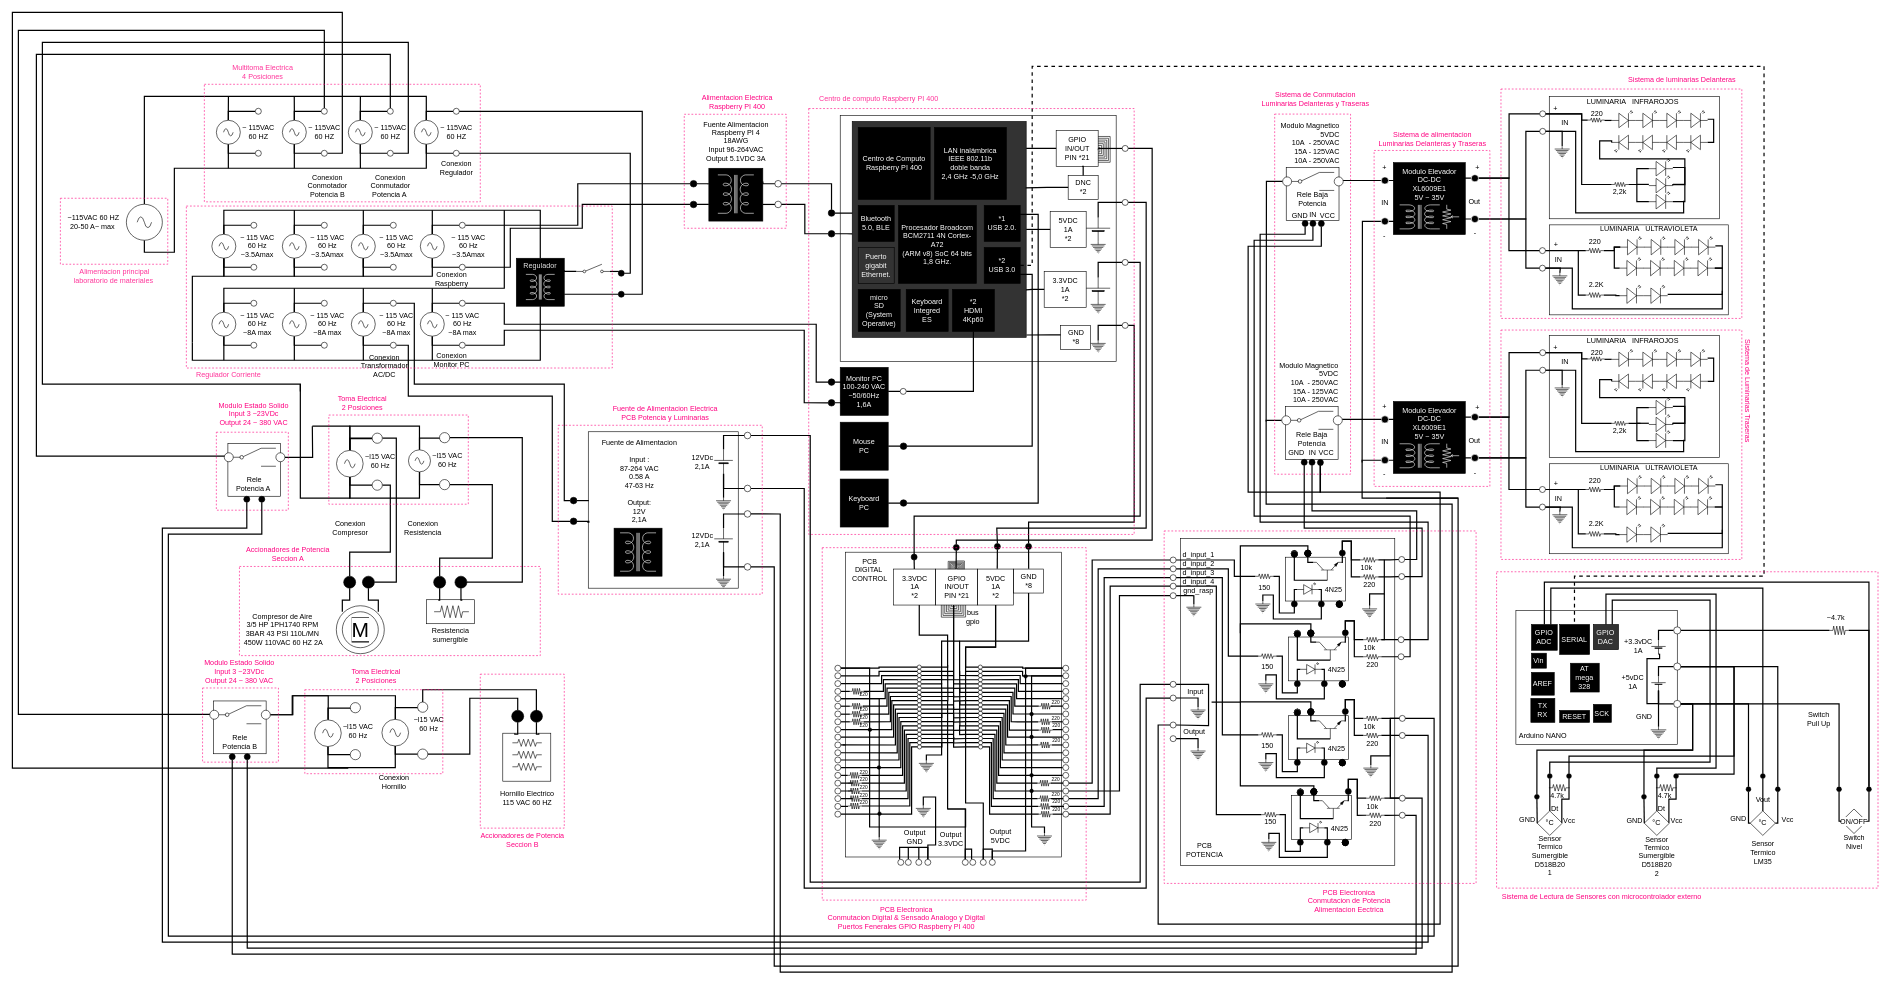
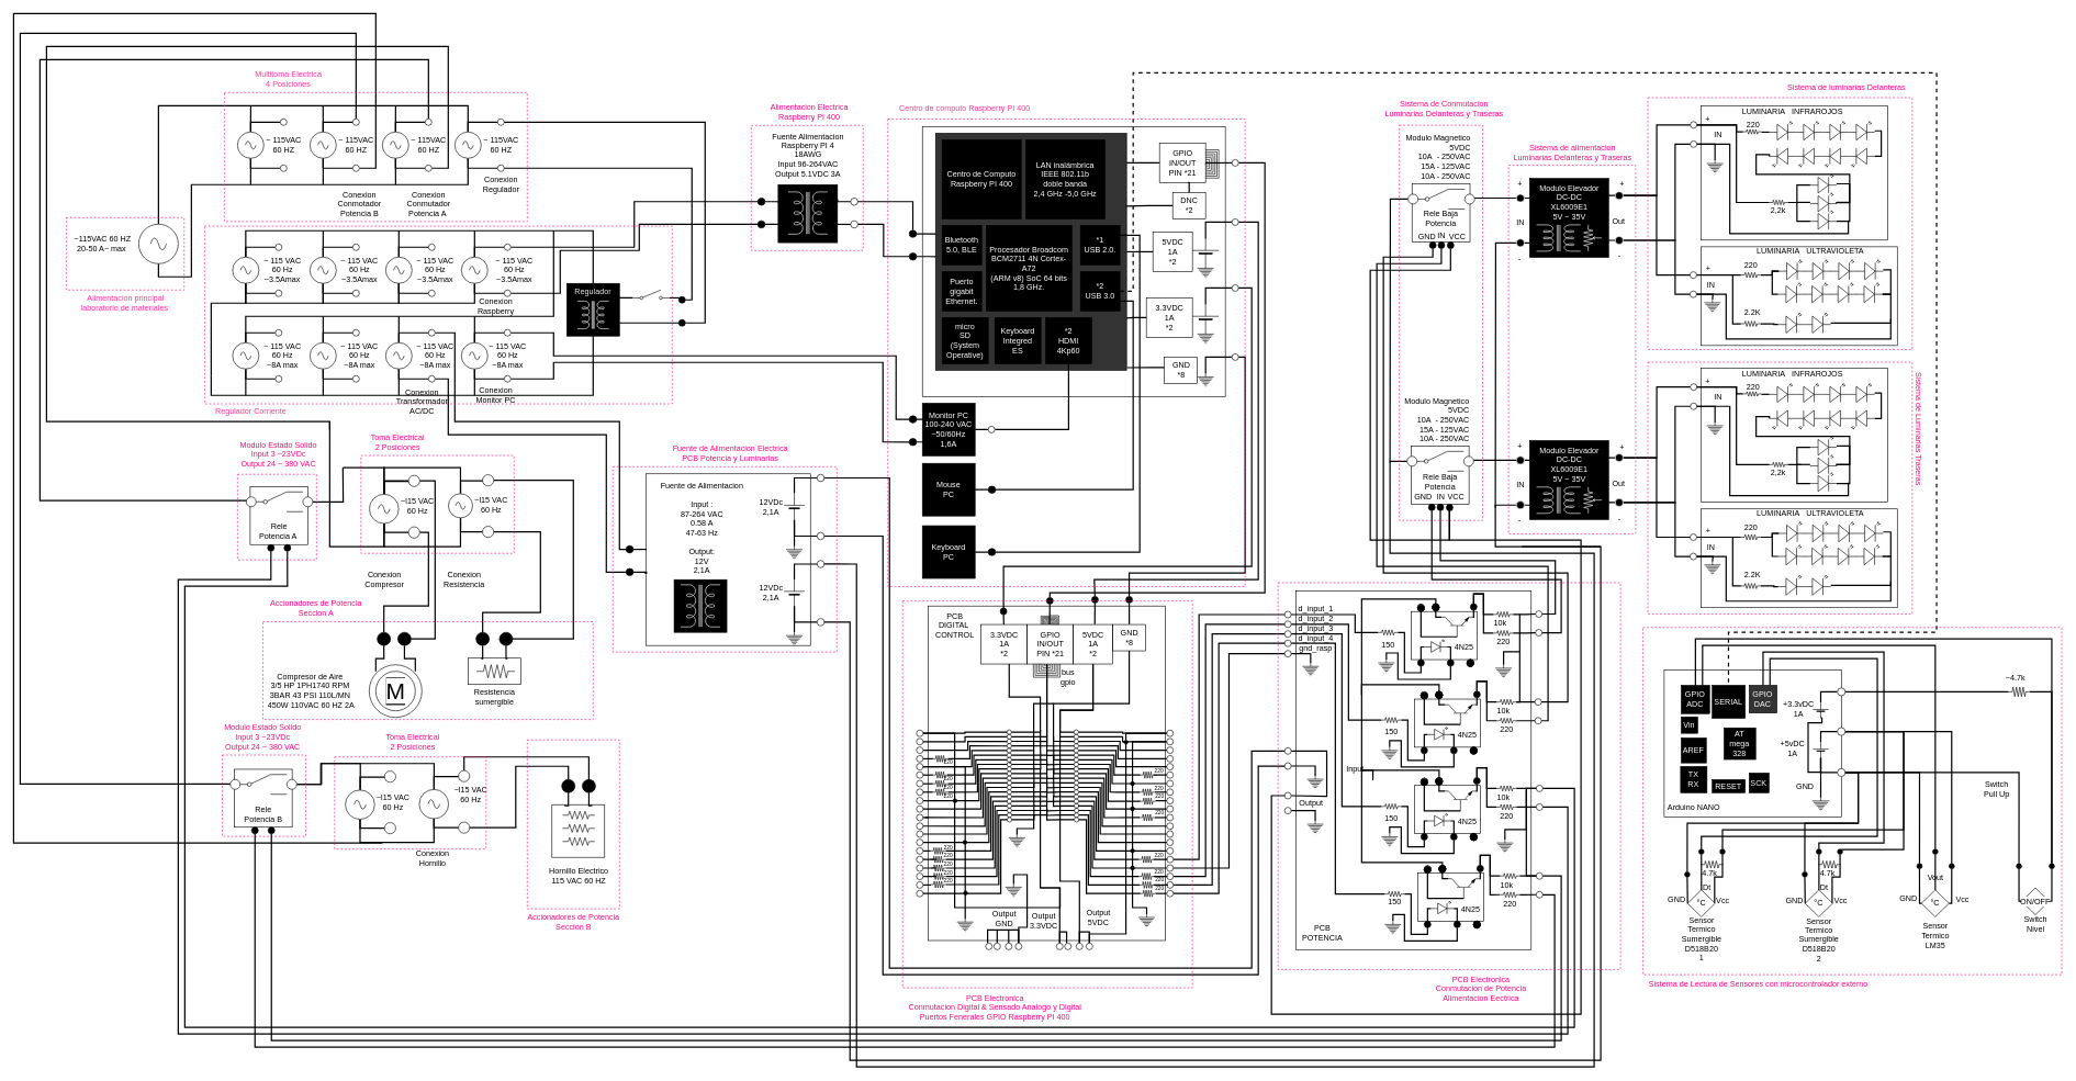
- <mxCell id="285" value="&lt;font color=&quot;#ffffff&quot;&gt;Puerto gigabit Ethernet.&lt;/font&gt;" style="whiteSpace=wrap;html=1;aspect=fixed;labelBackgroundColor=none;strokeColor=default;fontColor=#000000;fillColor=#333333;" parent="1" vertex="1"><mxGeometry x="1430" y="411.94" width="60" height="60" as="geometry" /></mxCell>
+ <mxCell id="285" value="&lt;font color=&quot;#ffffff&quot;&gt;Puerto gigabit Ethernet.&lt;/font&gt;" style="whiteSpace=wrap;html=1;aspect=fixed;labelBackgroundColor=none;strokeColor=default;fontColor=#000000;fillColor=#000000;" parent="1" vertex="1"><mxGeometry x="1430" y="411.94" width="60" height="60" as="geometry" /></mxCell>
- <mxCell id="573" value="Input" style="text;html=1;align=center;verticalAlign=middle;resizable=0;points=[];autosize=1;strokeColor=none;fillColor=none;fontColor=#000000;" parent="1" vertex="1"><mxGeometry x="1967" y="1138.13" width="50" height="30" as="geometry" /></mxCell>
+ <mxCell id="573" value="Input" style="text;html=1;align=center;verticalAlign=middle;resizable=0;points=[];autosize=1;strokeColor=none;fillColor=none;fontColor=#000000;" parent="1" vertex="1"><mxGeometry x="2032" y="1153.13" width="50" height="30" as="geometry" /></mxCell>
